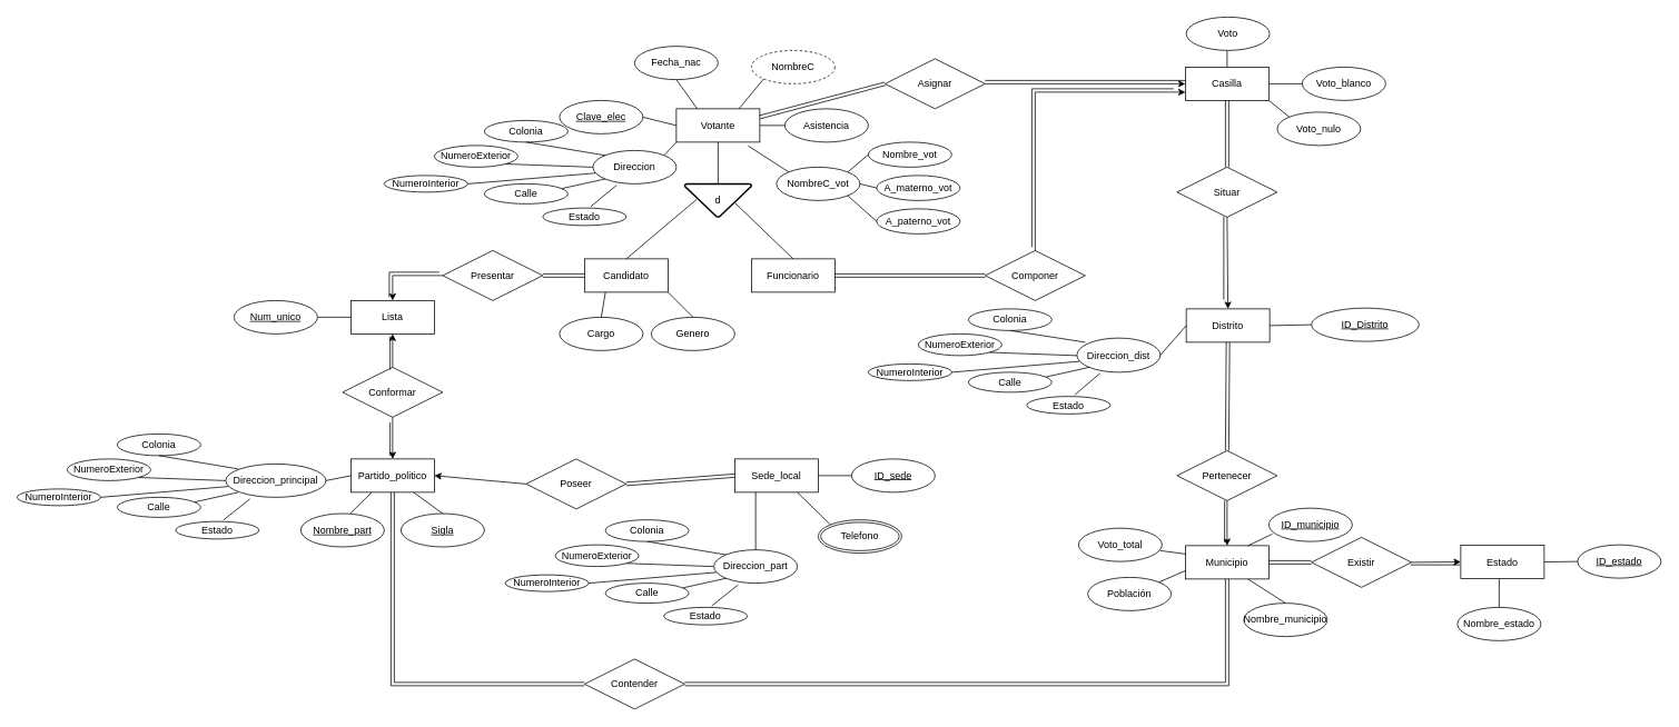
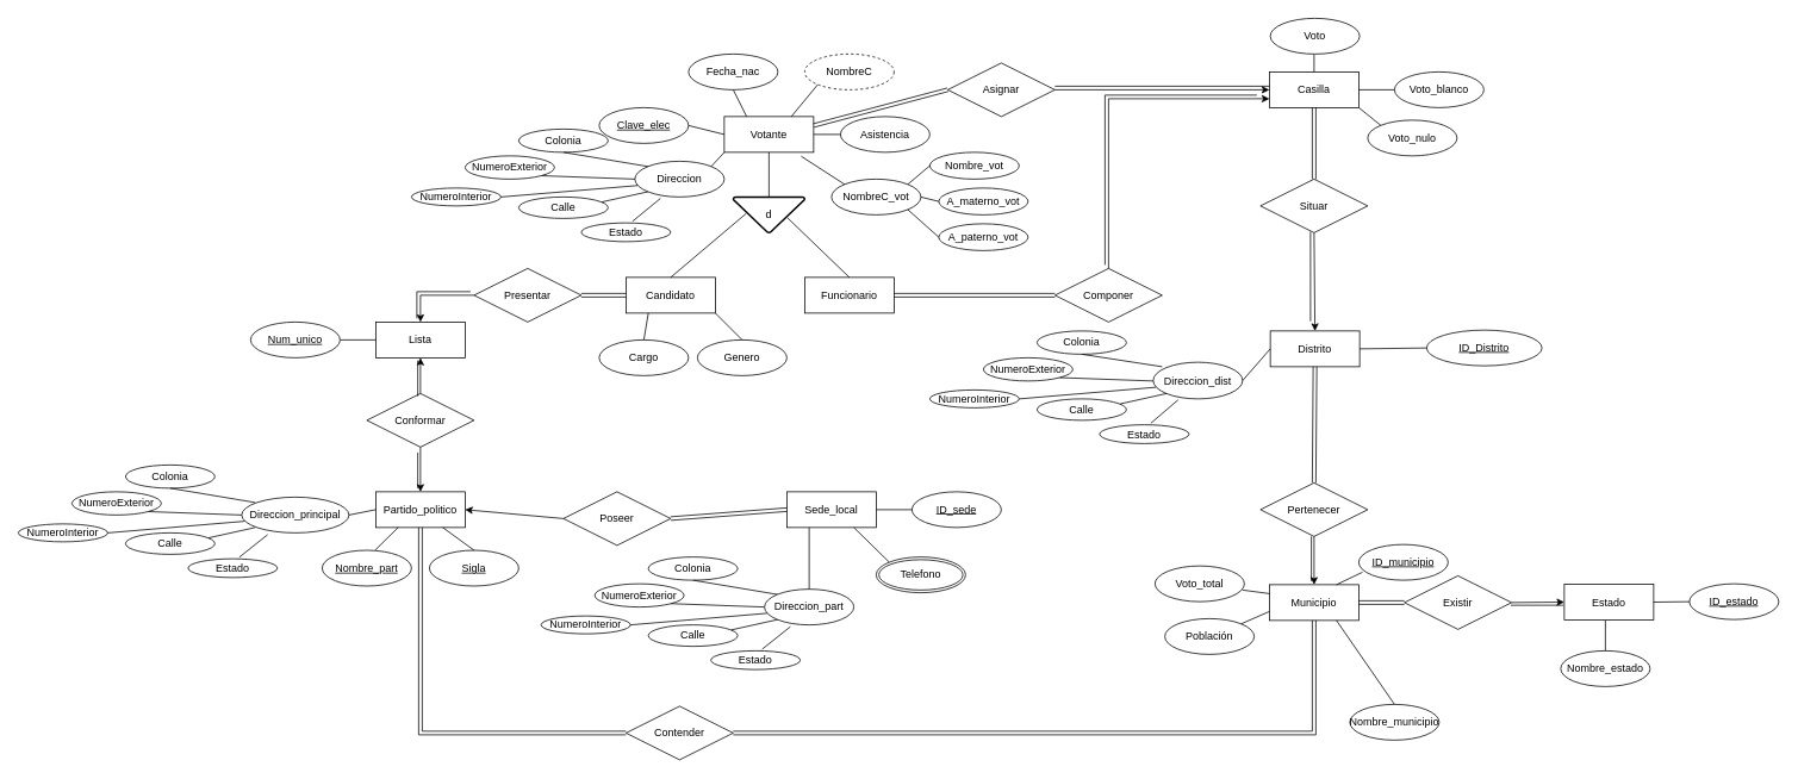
- <mxCell id="16" value="Fecha_nac" style="ellipse;whiteSpace=wrap;html=1;align=center;" parent="1" vertex="1"><mxGeometry x="760" y="55" width="100" height="40" as="geometry" /></mxCell>
+ <mxCell id="16" value="Fecha_nac" style="ellipse;whiteSpace=wrap;html=1;align=center;" parent="1" vertex="1"><mxGeometry x="770" y="60" width="100" height="40" as="geometry" /></mxCell>
- <mxCell id="44" value="ID_Distrito" style="ellipse;whiteSpace=wrap;html=1;align=center;fontStyle=4;" parent="1" vertex="1"><mxGeometry x="1571" y="369" width="129" height="40" as="geometry" /></mxCell>
+ <mxCell id="44" value="ID_Distrito" style="ellipse;whiteSpace=wrap;html=1;align=center;fontStyle=4;" parent="1" vertex="1"><mxGeometry x="1596" y="369" width="129" height="40" as="geometry" /></mxCell>
- <mxCell id="86" value="Nombre_municipio" style="ellipse;whiteSpace=wrap;html=1;align=center;" parent="1" vertex="1"><mxGeometry x="1490" y="723" width="100" height="40" as="geometry" /></mxCell>
+ <mxCell id="86" value="Nombre_municipio" style="ellipse;whiteSpace=wrap;html=1;align=center;" parent="1" vertex="1"><mxGeometry x="1510" y="788" width="100" height="40" as="geometry" /></mxCell>
